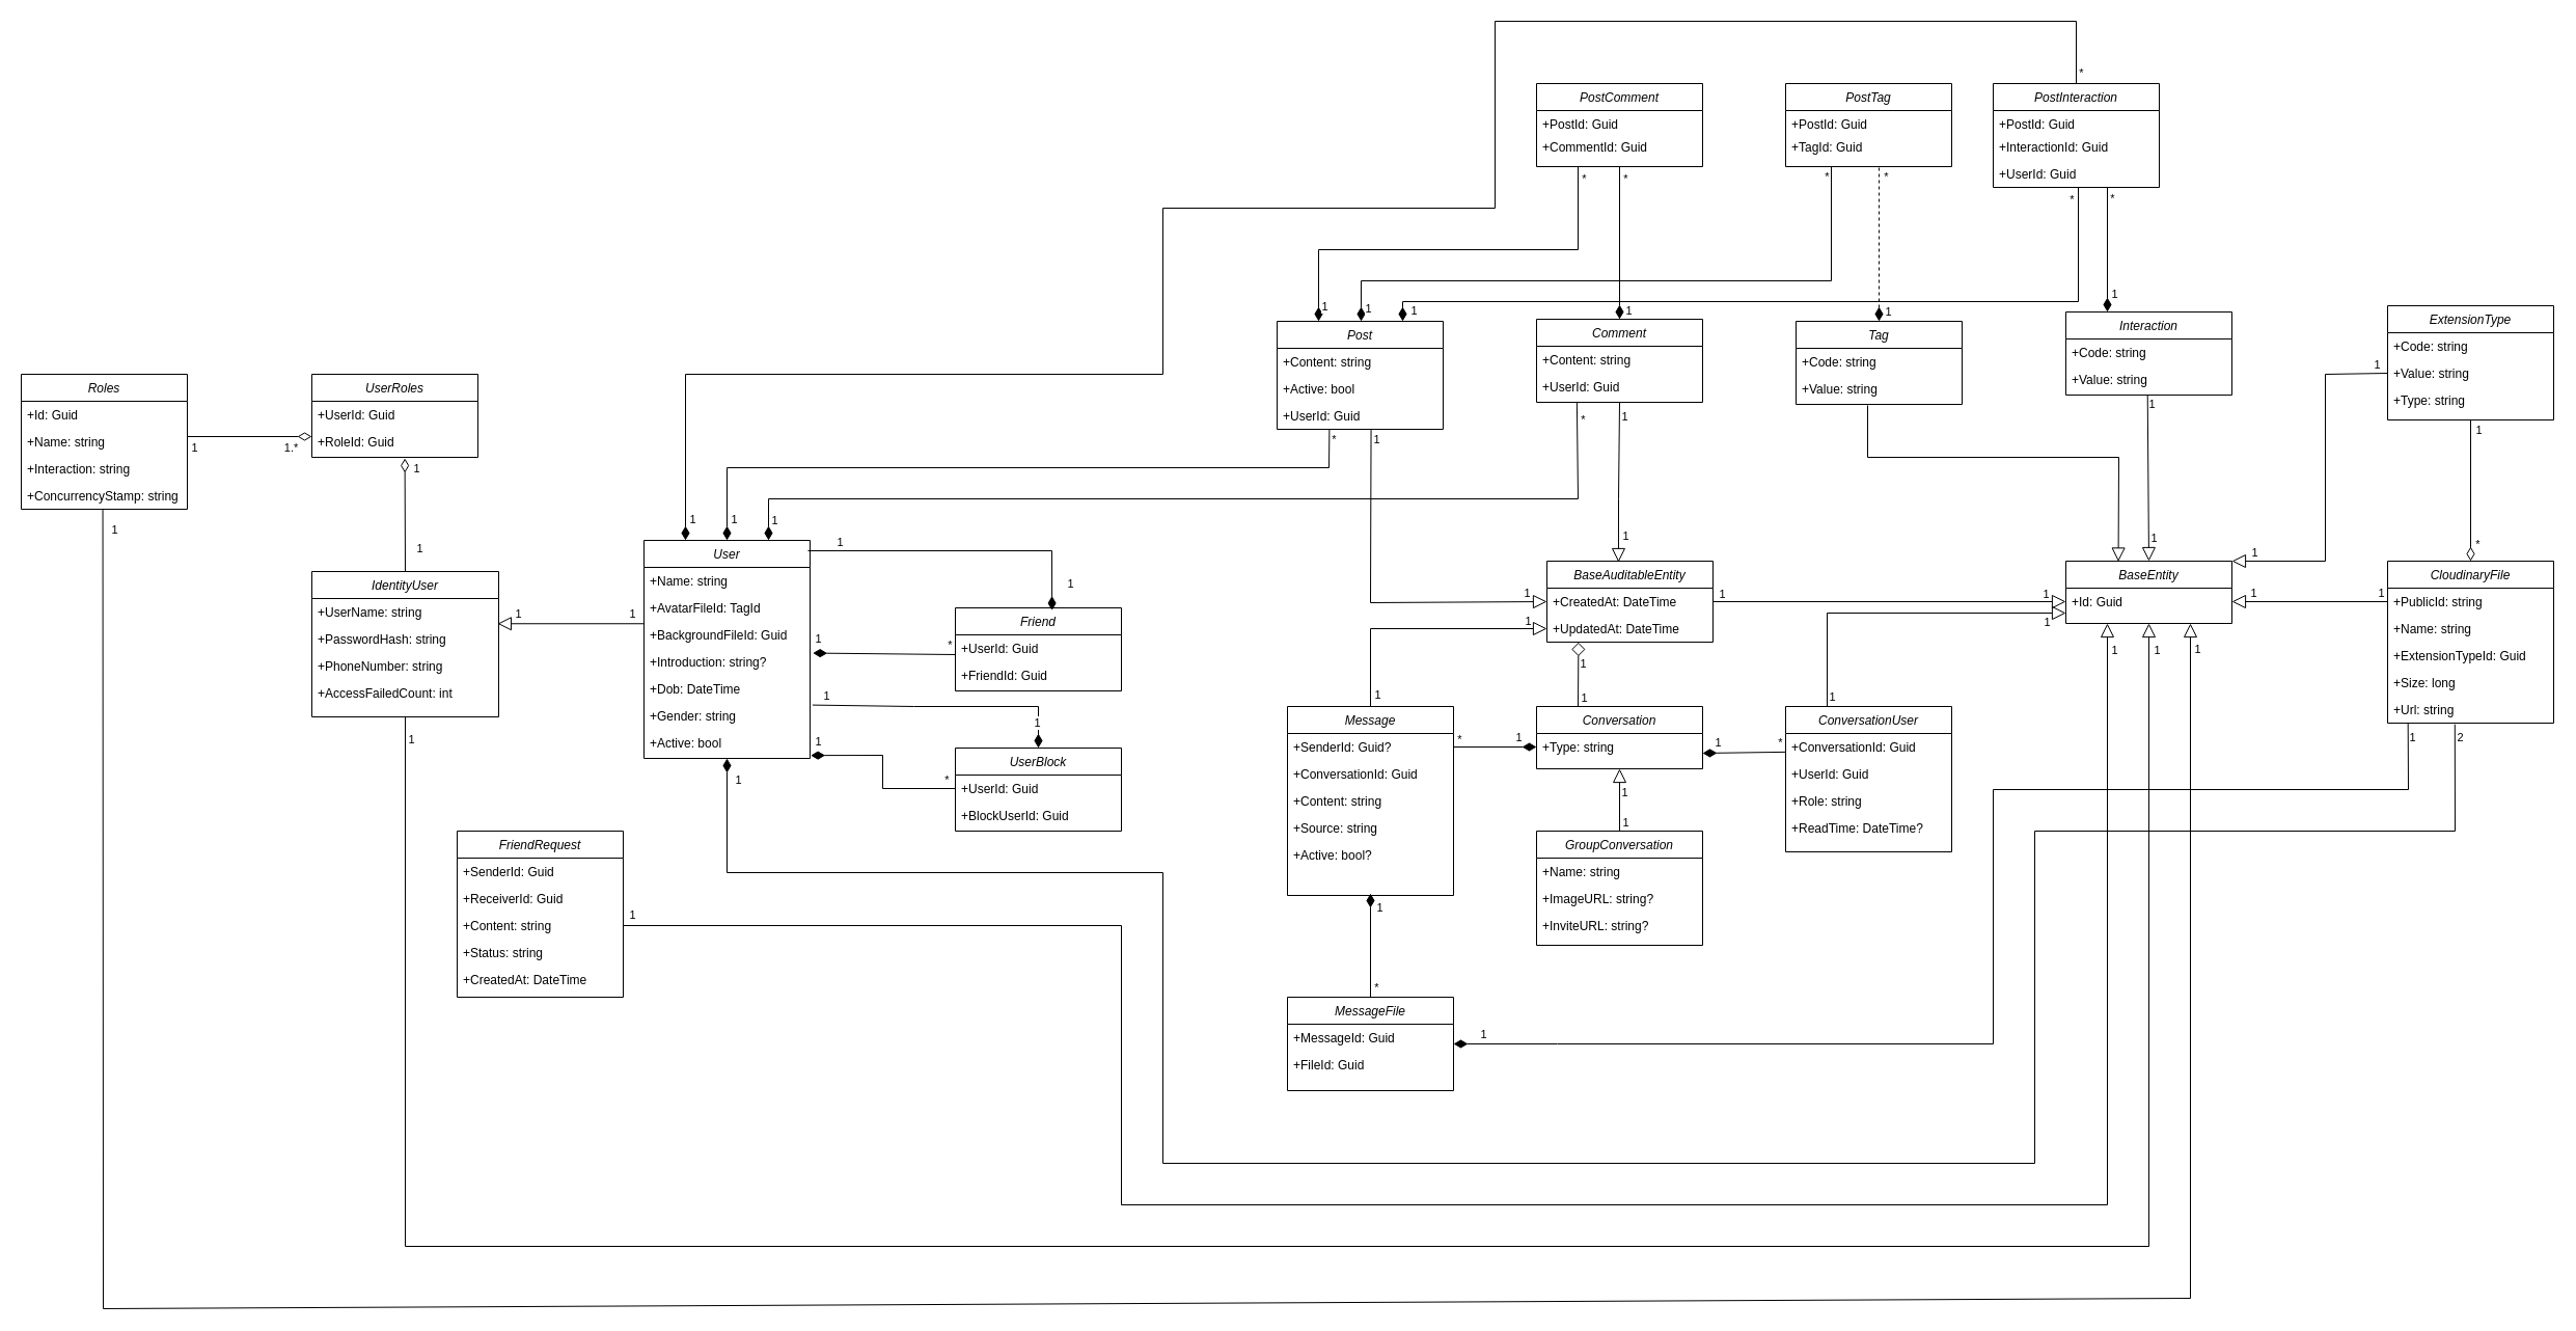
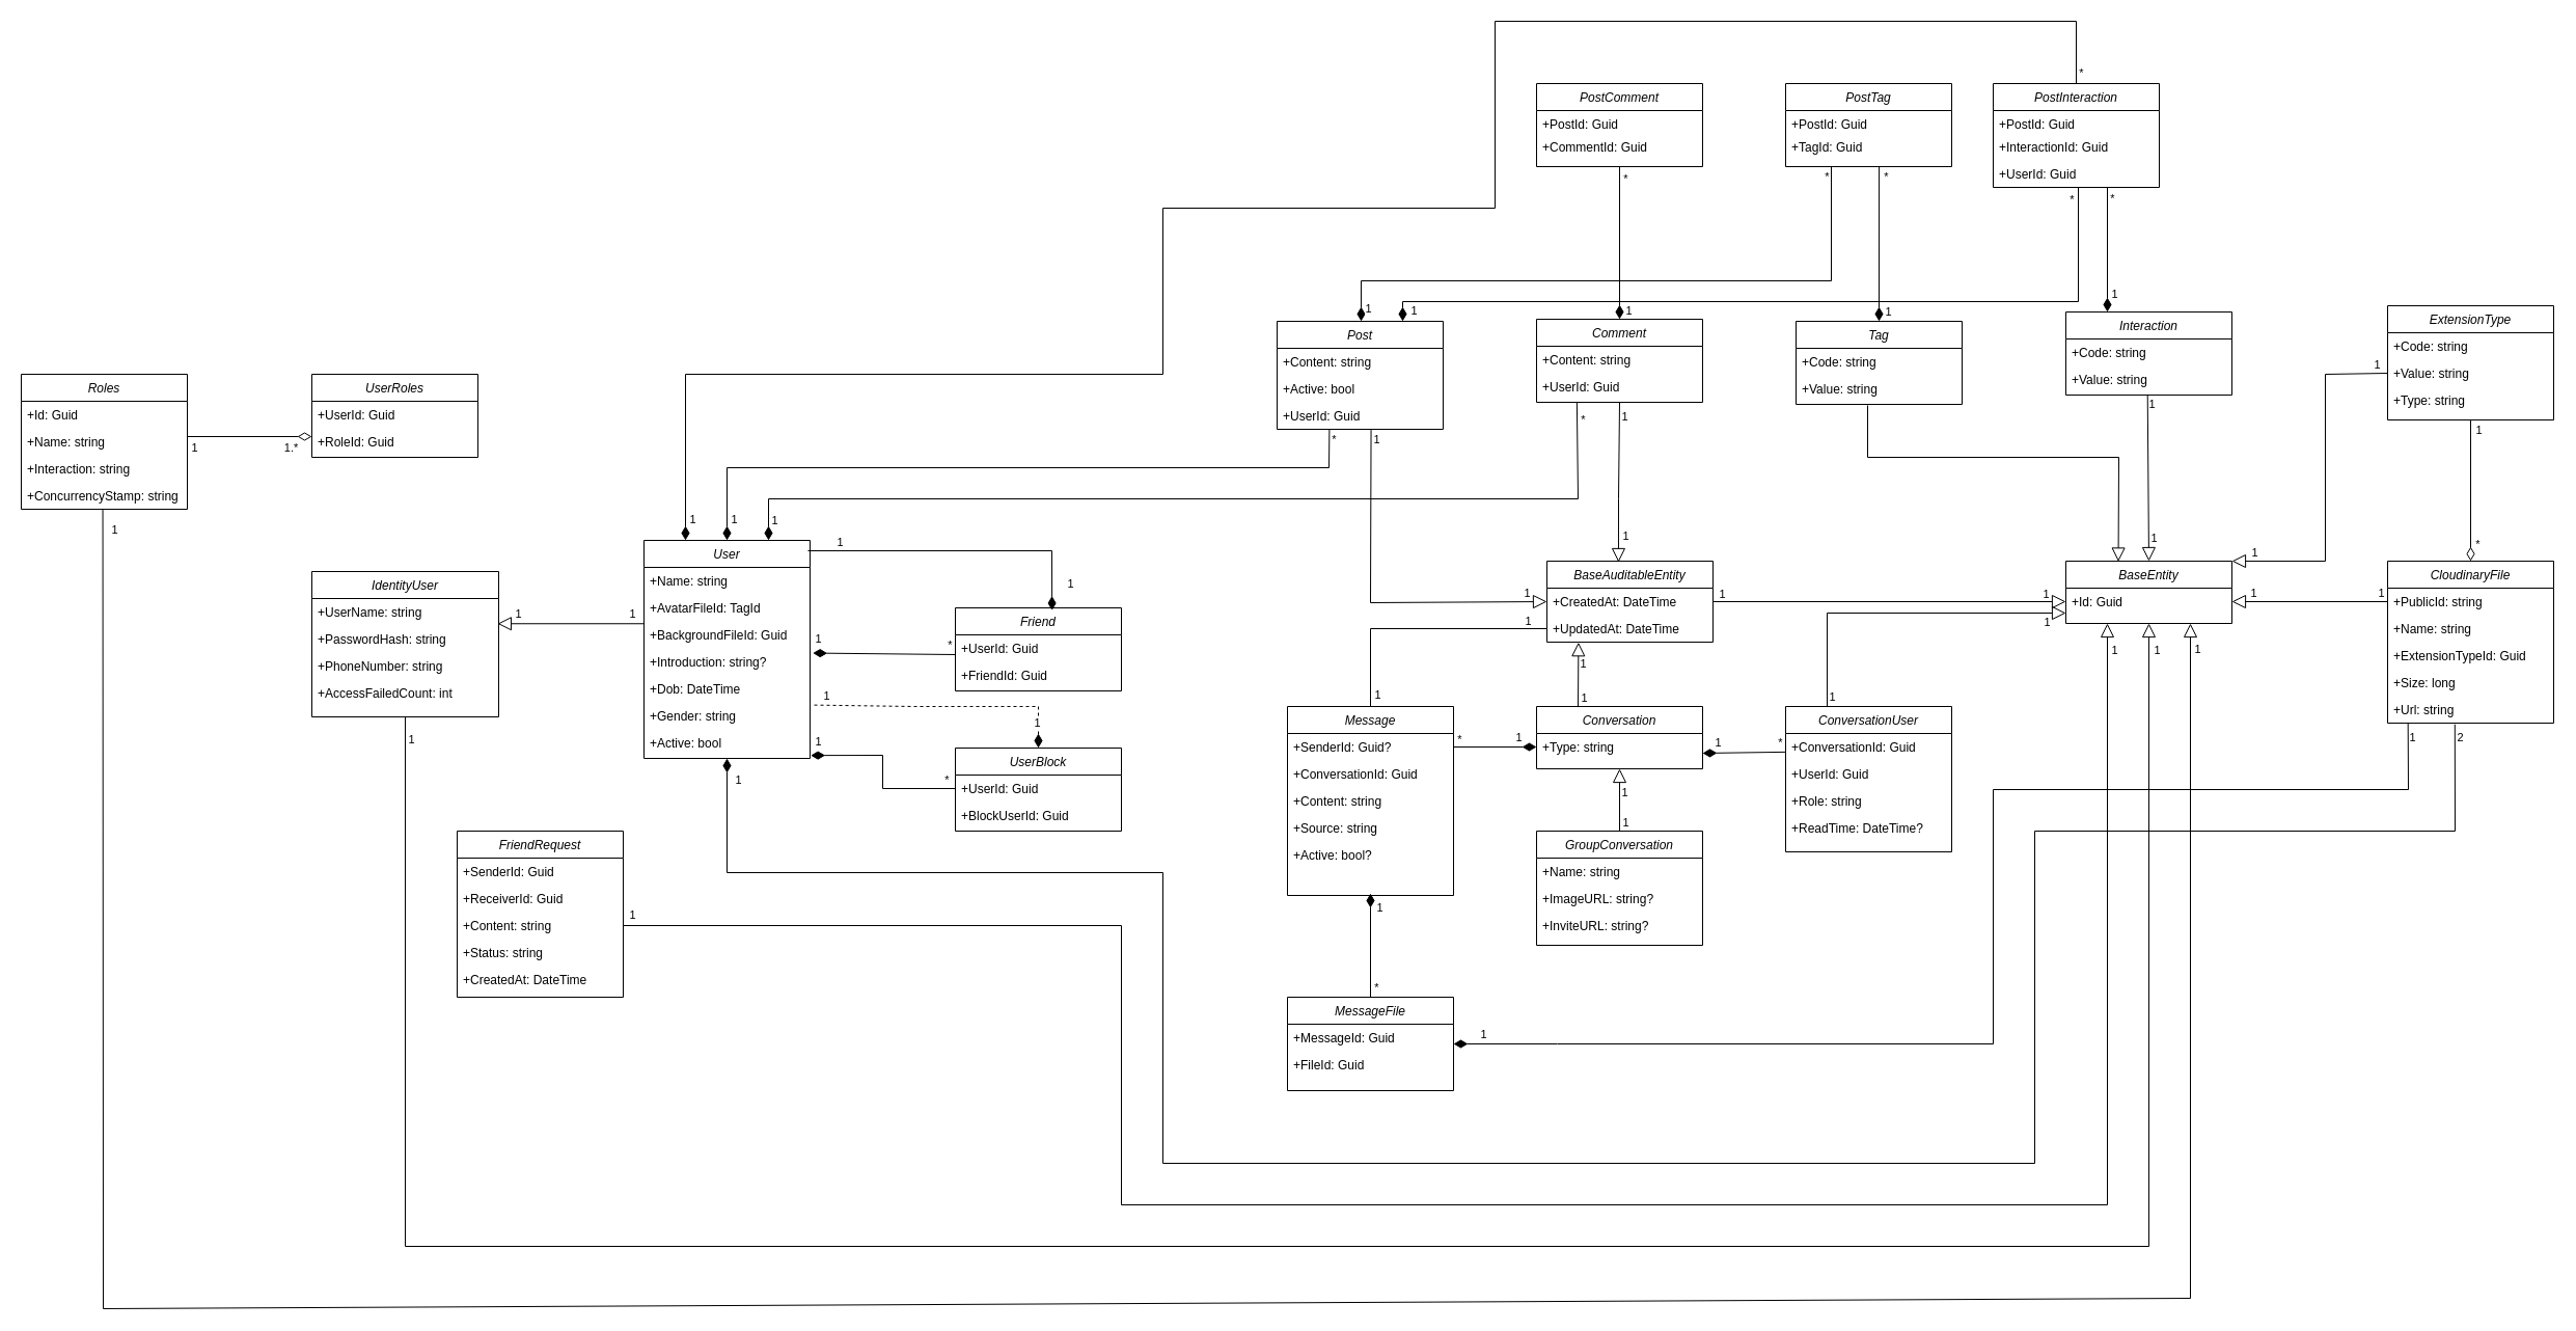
- <mxCell id="62" value="" style="endArrow=none;html=1;rounded=0;entryX=0.563;entryY=1.231;entryDx=0;entryDy=0;endFill=0;exitX=0.5;exitY=0;exitDx=0;exitDy=0;entryPerimeter=0;strokeWidth=1;targetPerimeterSpacing=0;endSize=11;startArrow=diamondThin;startFill=1;startSize=11;dashed=1;" parent="1" source="55" target="61" edge="1"><mxGeometry width="50" height="50" relative="1" as="geometry"><mxPoint x="2040" y="310" as="sourcePoint" /><mxPoint x="2040" y="192" as="targetPoint" /></mxGeometry></mxCell>
+ <mxCell id="62" value="" style="endArrow=none;html=1;rounded=0;entryX=0.563;entryY=1.231;entryDx=0;entryDy=0;endFill=0;exitX=0.5;exitY=0;exitDx=0;exitDy=0;entryPerimeter=0;strokeWidth=1;targetPerimeterSpacing=0;endSize=11;startArrow=diamondThin;startFill=1;startSize=11;" parent="1" source="55" target="61" edge="1"><mxGeometry width="50" height="50" relative="1" as="geometry"><mxPoint x="2040" y="310" as="sourcePoint" /><mxPoint x="2040" y="192" as="targetPoint" /></mxGeometry></mxCell>
- <mxCell id="86" value="" style="endArrow=none;html=1;rounded=0;exitX=0.25;exitY=0;exitDx=0;exitDy=0;entryX=0.25;entryY=1;entryDx=0;entryDy=0;endFill=0;startSize=11;sourcePerimeterSpacing=0;targetPerimeterSpacing=0;endSize=11;startArrow=diamondThin;startFill=1;" parent="1" source="38" target="42" edge="1"><mxGeometry width="50" height="50" relative="1" as="geometry"><mxPoint x="1590" y="350" as="sourcePoint" /><mxPoint x="1640" y="300" as="targetPoint" /><Array as="points"><mxPoint x="1270" y="240" /><mxPoint x="1520" y="240" /></Array></mxGeometry></mxCell>
- <mxCell id="87" value="1" style="edgeLabel;html=1;align=center;verticalAlign=middle;resizable=0;points=[];" parent="86" vertex="1" connectable="0"><mxGeometry x="-0.872" relative="1" as="geometry"><mxPoint x="5" y="11" as="offset" /></mxGeometry></mxCell>
- <mxCell id="88" value="*" style="edgeLabel;html=1;align=center;verticalAlign=middle;resizable=0;points=[];" parent="86" vertex="1" connectable="0"><mxGeometry x="0.934" y="-2" relative="1" as="geometry"><mxPoint x="3" y="-2" as="offset" /></mxGeometry></mxCell>
- <mxCell id="136" value="" style="endArrow=diamondThin;html=1;rounded=0;entryX=0.56;entryY=1.115;entryDx=0;entryDy=0;entryPerimeter=0;endFill=0;endSize=11;exitX=0.5;exitY=0;exitDx=0;exitDy=0;" parent="1" source="120" target="132" edge="1"><mxGeometry width="50" height="50" relative="1" as="geometry"><mxPoint x="610" y="867" as="sourcePoint" /><mxPoint x="580" y="760" as="targetPoint" /></mxGeometry></mxCell>
- <mxCell id="137" value="1" style="edgeLabel;html=1;align=center;verticalAlign=middle;resizable=0;points=[];" parent="136" vertex="1" connectable="0"><mxGeometry x="-0.775" relative="1" as="geometry"><mxPoint x="14" y="-11" as="offset" /></mxGeometry></mxCell>
- <mxCell id="138" value="1" style="edgeLabel;html=1;align=center;verticalAlign=middle;resizable=0;points=[];" parent="136" vertex="1" connectable="0"><mxGeometry x="0.657" relative="1" as="geometry"><mxPoint x="11" y="-10" as="offset" /></mxGeometry></mxCell>
- <mxCell id="70" value="" style="endArrow=block;html=1;rounded=0;exitX=0.5;exitY=0;exitDx=0;exitDy=0;endFill=0;entryX=0;entryY=0.5;entryDx=0;entryDy=0;endSize=11;" parent="1" source="64" target="25" edge="1"><mxGeometry width="50" height="50" relative="1" as="geometry"><mxPoint x="1600" y="680" as="sourcePoint" /><mxPoint x="1480" y="610" as="targetPoint" /><Array as="points"><mxPoint x="1320" y="605" /></Array></mxGeometry></mxCell>
+ <mxCell id="70" value="" style="endArrow=none;html=1;rounded=0;exitX=0.5;exitY=0;exitDx=0;exitDy=0;endFill=0;entryX=0;entryY=0.5;entryDx=0;entryDy=0;endSize=11;" parent="1" source="64" target="25" edge="1"><mxGeometry width="50" height="50" relative="1" as="geometry"><mxPoint x="1600" y="680" as="sourcePoint" /><mxPoint x="1480" y="610" as="targetPoint" /><Array as="points"><mxPoint x="1320" y="605" /></Array></mxGeometry></mxCell>
- <mxCell id="96" value="" style="endArrow=diamond;html=1;rounded=0;exitX=0.25;exitY=0;exitDx=0;exitDy=0;entryX=0.19;entryY=1.009;entryDx=0;entryDy=0;entryPerimeter=0;endFill=0;endSize=11;" parent="1" source="94" target="25" edge="1"><mxGeometry width="50" height="50" relative="1" as="geometry"><mxPoint x="1770" y="740" as="sourcePoint" /><mxPoint x="1820" y="690" as="targetPoint" /></mxGeometry></mxCell>
+ <mxCell id="96" value="" style="endArrow=block;html=1;rounded=0;exitX=0.25;exitY=0;exitDx=0;exitDy=0;entryX=0.19;entryY=1.009;entryDx=0;entryDy=0;entryPerimeter=0;endFill=0;endSize=11;" parent="1" source="94" target="25" edge="1"><mxGeometry width="50" height="50" relative="1" as="geometry"><mxPoint x="1770" y="740" as="sourcePoint" /><mxPoint x="1820" y="690" as="targetPoint" /></mxGeometry></mxCell>
- <mxCell id="196" value="" style="endArrow=none;html=1;rounded=0;entryX=1.015;entryY=0.1;entryDx=0;entryDy=0;exitX=0.5;exitY=0;exitDx=0;exitDy=0;endFill=0;endSize=11;startArrow=diamondThin;startFill=1;startSize=11;entryPerimeter=0;" edge="1" parent="1" source="151" target="118"><mxGeometry width="50" height="50" relative="1" as="geometry"><mxPoint x="791" y="737" as="sourcePoint" /><mxPoint x="930" y="769" as="targetPoint" /><Array as="points"><mxPoint x="1000" y="680" /><mxPoint x="880" y="680" /></Array></mxGeometry></mxCell>
+ <mxCell id="196" value="" style="endArrow=none;html=1;rounded=0;entryX=1.015;entryY=0.1;entryDx=0;entryDy=0;exitX=0.5;exitY=0;exitDx=0;exitDy=0;endFill=0;endSize=11;startArrow=diamondThin;startFill=1;startSize=11;entryPerimeter=0;dashed=1;" edge="1" parent="1" source="151" target="118"><mxGeometry width="50" height="50" relative="1" as="geometry"><mxPoint x="791" y="737" as="sourcePoint" /><mxPoint x="930" y="769" as="targetPoint" /><Array as="points"><mxPoint x="1000" y="680" /><mxPoint x="880" y="680" /></Array></mxGeometry></mxCell>
